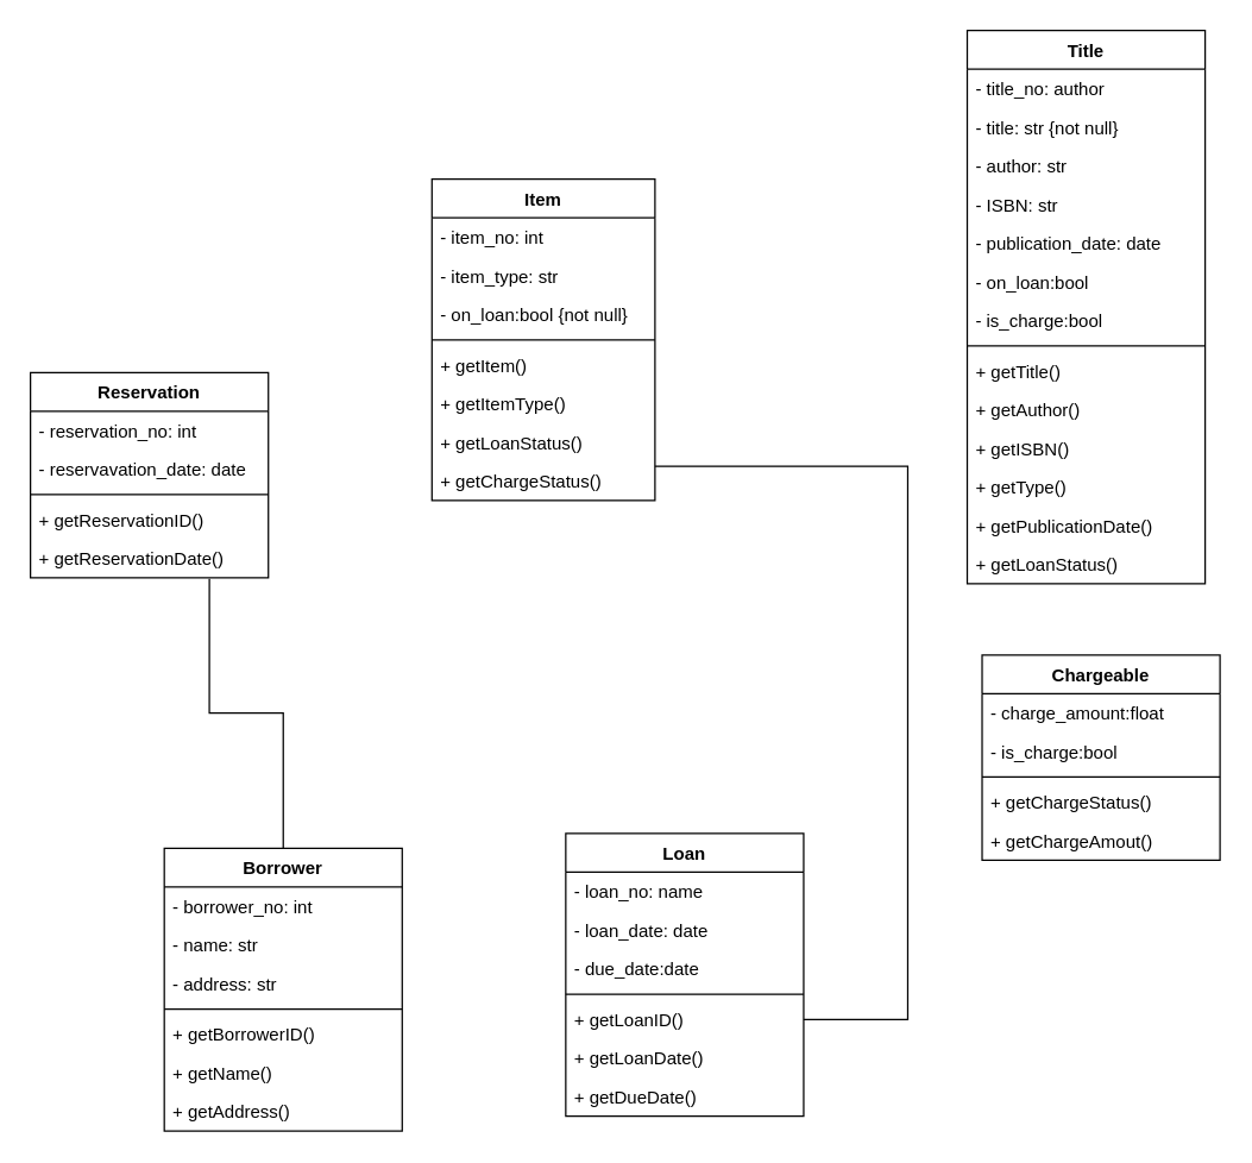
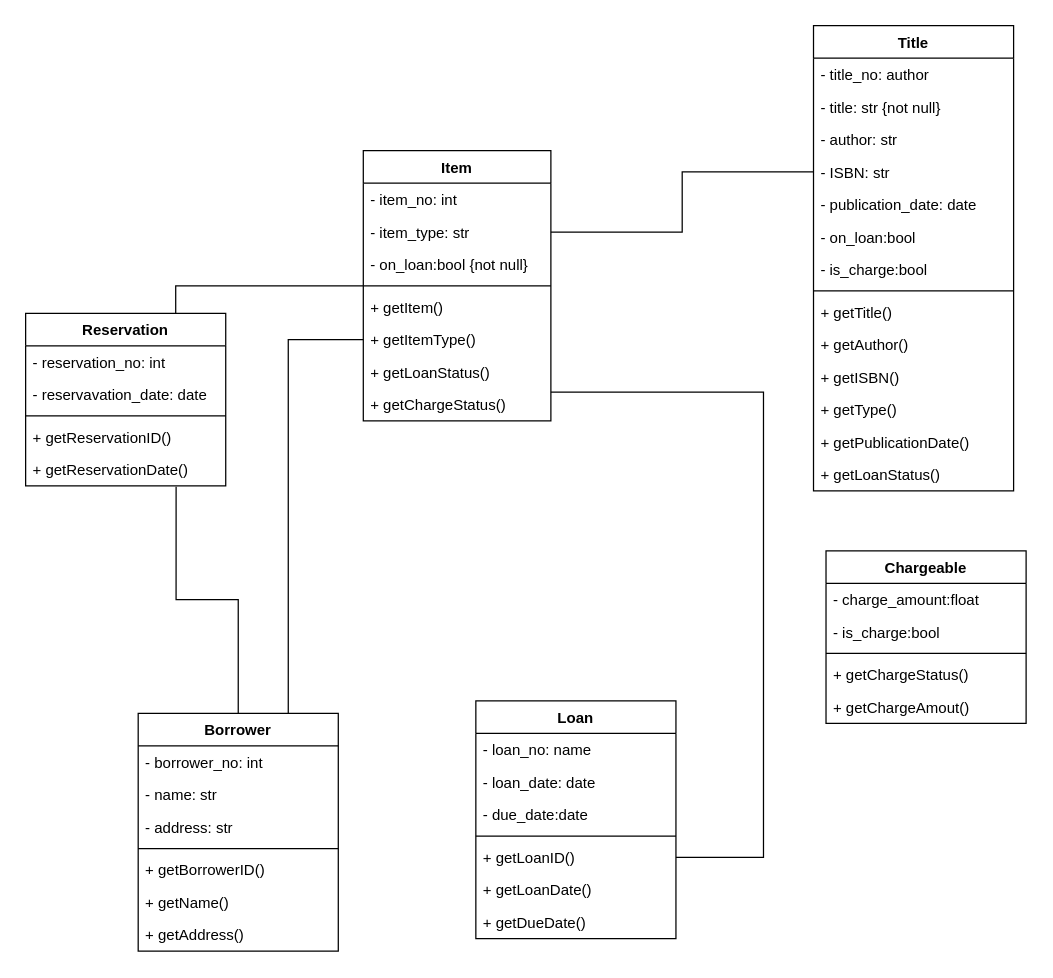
+ <mxCell id="56" style="rounded=0;orthogonalLoop=1;jettySize=auto;html=1;edgeStyle=orthogonalEdgeStyle;startArrow=none;startFill=0;endArrow=none;endFill=0;exitX=1;exitY=0.5;exitDx=0;exitDy=0;" edge="1" parent="1" source="19" target="6"><mxGeometry relative="1" as="geometry" /></mxCell>
+ <mxCell id="57" style="edgeStyle=orthogonalEdgeStyle;rounded=0;orthogonalLoop=1;jettySize=auto;html=1;startArrow=none;startFill=0;endArrow=none;endFill=0;entryX=0.75;entryY=0;entryDx=0;entryDy=0;" edge="1" parent="1" source="17" target="36"><mxGeometry relative="1" as="geometry"><mxPoint x="220" y="70" as="targetPoint" /></mxGeometry></mxCell>
+ <mxCell id="27" style="edgeStyle=orthogonalEdgeStyle;rounded=0;orthogonalLoop=1;jettySize=auto;html=1;exitX=0.75;exitY=0;exitDx=0;exitDy=0;startArrow=none;startFill=0;endArrow=none;endFill=0;" edge="1" parent="1" source="28" target="23"><mxGeometry relative="1" as="geometry" /></mxCell>
